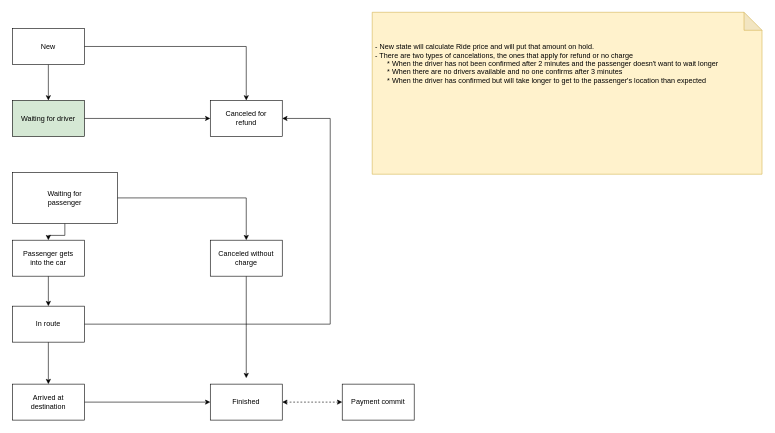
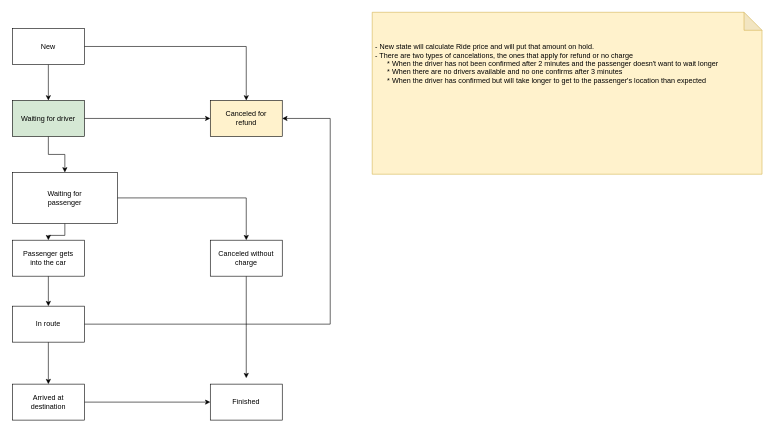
- <mxCell id="8" value="Canceled for&lt;br&gt;refund" style="rounded=0;whiteSpace=wrap;html=1;" vertex="1" parent="1"><mxGeometry x="350" y="167" width="120" height="60" as="geometry" /></mxCell>
+ <mxCell id="8" value="Canceled for&lt;br&gt;refund" style="rounded=0;whiteSpace=wrap;html=1;fillColor=#fff2cc;" vertex="1" parent="1"><mxGeometry x="350" y="167" width="120" height="60" as="geometry" /></mxCell>
+ <mxCell id="5" style="edgeStyle=orthogonalEdgeStyle;rounded=0;orthogonalLoop=1;jettySize=auto;html=1;exitX=0.5;exitY=1;exitDx=0;exitDy=0;entryX=0.5;entryY=0;entryDx=0;entryDy=0;" edge="1" parent="1" source="7" target="11"><mxGeometry relative="1" as="geometry" /></mxCell>
- <mxCell id="17" style="edgeStyle=orthogonalEdgeStyle;rounded=0;orthogonalLoop=1;jettySize=auto;html=1;entryX=0;entryY=0.5;entryDx=0;entryDy=0;endArrow=classic;endFill=1;dashed=1;startArrow=classic;startFill=1;" edge="1" parent="1" source="18" target="21"><mxGeometry relative="1" as="geometry" /></mxCell>
- <mxCell id="21" value="Payment commit" style="rounded=0;whiteSpace=wrap;html=1;" vertex="1" parent="1"><mxGeometry x="570" y="640" width="120" height="60" as="geometry" /></mxCell>
